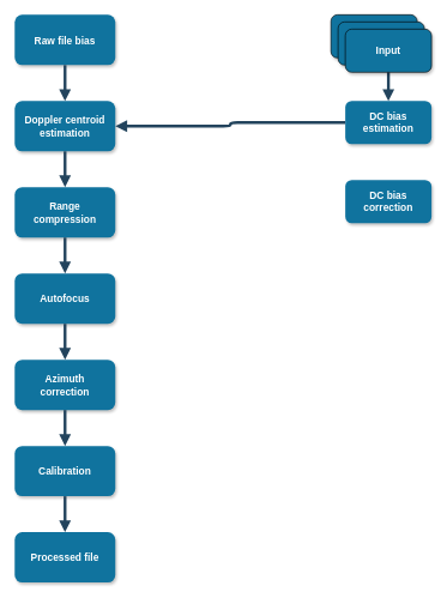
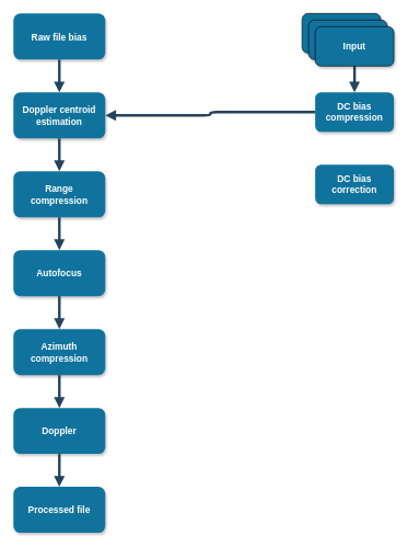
- <mxCell id="16" value="DC bias estimation" style="rounded=1;whiteSpace=wrap;html=1;fontSize=14;fillColor=#10739E;strokeColor=none;fontColor=#FFFFFF;shadow=1;gradientColor=none;fontStyle=1;" vertex="1" parent="1"><mxGeometry x="480" y="140" width="120" height="60" as="geometry" /></mxCell>
+ <mxCell id="16" value="DC bias compression" style="rounded=1;whiteSpace=wrap;html=1;fontSize=14;fillColor=#10739E;strokeColor=none;fontColor=#FFFFFF;shadow=1;gradientColor=none;fontStyle=1;" vertex="1" parent="1"><mxGeometry x="480" y="140" width="120" height="60" as="geometry" /></mxCell>
- <mxCell id="6" value="Azimuth&#10;correction" style="rounded=1;fillColor=#10739E;strokeColor=none;shadow=1;gradientColor=none;fontStyle=1;fontColor=#FFFFFF;fontSize=14;flipV=1;flipH=0;" parent="1" vertex="1"><mxGeometry x="20" y="500" width="140" height="70" as="geometry" /></mxCell>
+ <mxCell id="6" value="Azimuth&#10;compression" style="rounded=1;fillColor=#10739E;strokeColor=none;shadow=1;gradientColor=none;fontStyle=1;fontColor=#FFFFFF;fontSize=14;flipV=1;flipH=0;" parent="1" vertex="1"><mxGeometry x="20" y="500" width="140" height="70" as="geometry" /></mxCell>
- <mxCell id="7" value="Calibration" style="rounded=1;fillColor=#10739E;strokeColor=none;shadow=1;gradientColor=none;fontStyle=1;fontColor=#FFFFFF;fontSize=14;flipV=1;flipH=0;" parent="1" vertex="1"><mxGeometry x="20" y="620" width="140" height="70" as="geometry" /></mxCell>
+ <mxCell id="7" value="Doppler" style="rounded=1;fillColor=#10739E;strokeColor=none;shadow=1;gradientColor=none;fontStyle=1;fontColor=#FFFFFF;fontSize=14;flipV=1;flipH=0;" parent="1" vertex="1"><mxGeometry x="20" y="620" width="140" height="70" as="geometry" /></mxCell>
